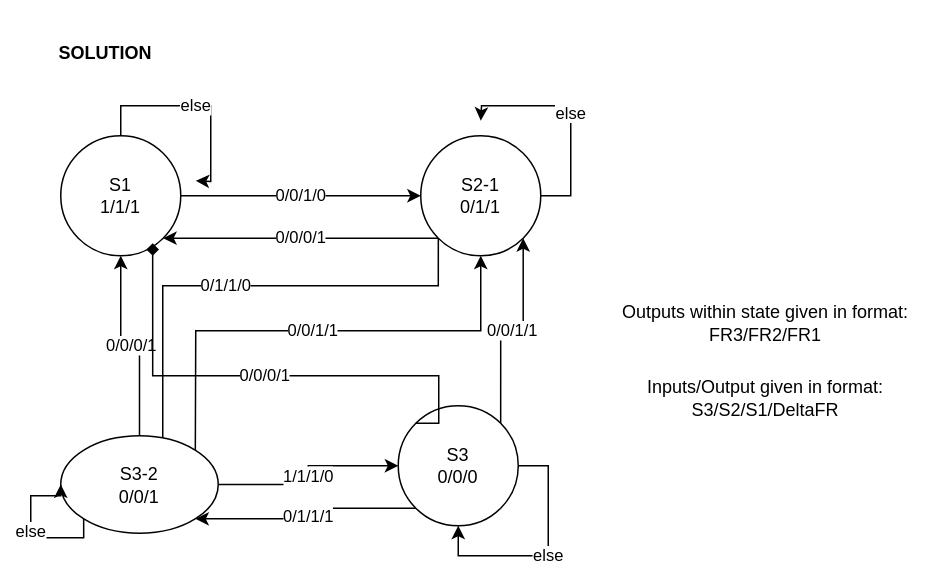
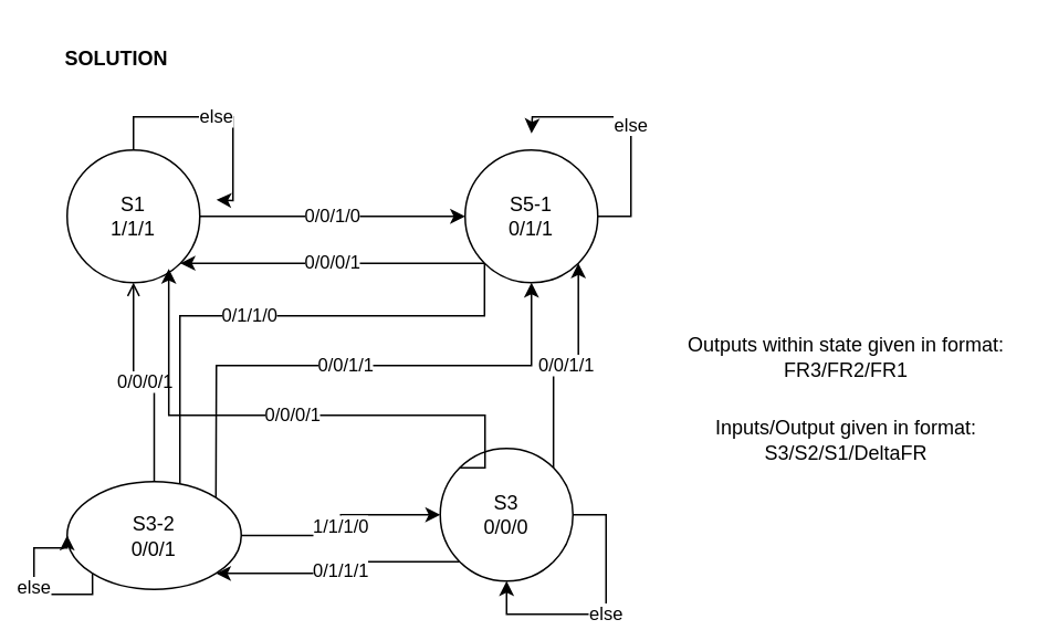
- <mxCell id="8" value="&lt;div&gt;S2-1&lt;/div&gt;&lt;div&gt;0/1/1&lt;br&gt;&lt;/div&gt;" style="ellipse;whiteSpace=wrap;html=1;aspect=fixed;" vertex="1" parent="1"><mxGeometry x="280" y="90" width="80" height="80" as="geometry" /></mxCell>
+ <mxCell id="8" value="&lt;div&gt;S5-1&lt;/div&gt;&lt;div&gt;0/1/1&lt;br&gt;&lt;/div&gt;" style="ellipse;whiteSpace=wrap;html=1;aspect=fixed;" vertex="1" parent="1"><mxGeometry x="280" y="90" width="80" height="80" as="geometry" /></mxCell>
- <mxCell id="19" value="0/0/0/1" style="edgeStyle=orthogonalEdgeStyle;rounded=0;orthogonalLoop=1;jettySize=auto;html=1;exitX=0;exitY=0;exitDx=0;exitDy=0;entryX=0.766;entryY=0.895;entryDx=0;entryDy=0;entryPerimeter=0;endArrow=diamond;" edge="1" parent="1" source="15" target="4"><mxGeometry relative="1" as="geometry"><Array as="points"><mxPoint x="292" y="250" /><mxPoint x="101" y="250" /></Array></mxGeometry></mxCell>
+ <mxCell id="19" value="0/0/0/1" style="edgeStyle=orthogonalEdgeStyle;rounded=0;orthogonalLoop=1;jettySize=auto;html=1;exitX=0;exitY=0;exitDx=0;exitDy=0;entryX=0.766;entryY=0.895;entryDx=0;entryDy=0;entryPerimeter=0;" edge="1" parent="1" source="15" target="4"><mxGeometry relative="1" as="geometry"><Array as="points"><mxPoint x="292" y="250" /><mxPoint x="101" y="250" /></Array></mxGeometry></mxCell>
- <mxCell id="11" value="0/0/0/1" style="edgeStyle=orthogonalEdgeStyle;rounded=0;orthogonalLoop=1;jettySize=auto;html=1;exitX=0.5;exitY=0;exitDx=0;exitDy=0;entryX=0.5;entryY=1;entryDx=0;entryDy=0;" edge="1" parent="1" source="12" target="4"><mxGeometry relative="1" as="geometry" /></mxCell>
+ <mxCell id="11" value="0/0/0/1" style="edgeStyle=orthogonalEdgeStyle;rounded=0;orthogonalLoop=1;jettySize=auto;html=1;exitX=0.5;exitY=0;exitDx=0;exitDy=0;entryX=0.5;entryY=1;entryDx=0;entryDy=0;endArrow=open;" edge="1" parent="1" source="12" target="4"><mxGeometry relative="1" as="geometry" /></mxCell>
